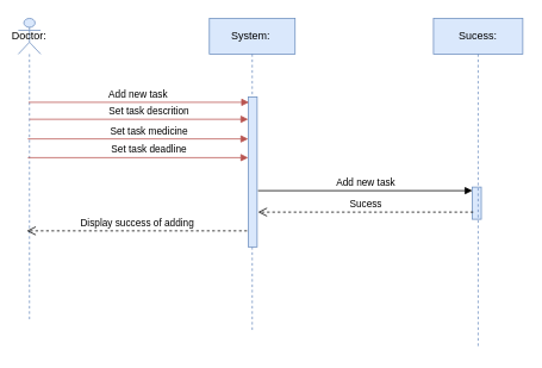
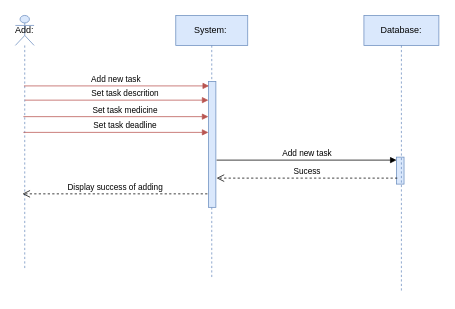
- <mxCell id="2" value="Doctor:" style="shape=umlLifeline;perimeter=lifelinePerimeter;whiteSpace=wrap;html=1;container=1;dropTarget=0;collapsible=0;recursiveResize=0;outlineConnect=0;portConstraint=eastwest;newEdgeStyle={&quot;curved&quot;:0,&quot;rounded&quot;:0};participant=umlActor;fillColor=#dae8fc;strokeColor=#6c8ebf;" parent="1" vertex="1"><mxGeometry x="20" y="20" width="25" height="340" as="geometry" /></mxCell>
+ <mxCell id="2" value="Add:" style="shape=umlLifeline;perimeter=lifelinePerimeter;whiteSpace=wrap;html=1;container=1;dropTarget=0;collapsible=0;recursiveResize=0;outlineConnect=0;portConstraint=eastwest;newEdgeStyle={&quot;curved&quot;:0,&quot;rounded&quot;:0};participant=umlActor;fillColor=#dae8fc;strokeColor=#6c8ebf;" parent="1" vertex="1"><mxGeometry x="20" y="20" width="25" height="340" as="geometry" /></mxCell>
- <mxCell id="11" value="Sucess:" style="shape=umlLifeline;perimeter=lifelinePerimeter;whiteSpace=wrap;html=1;container=1;dropTarget=0;collapsible=0;recursiveResize=0;outlineConnect=0;portConstraint=eastwest;newEdgeStyle={&quot;curved&quot;:0,&quot;rounded&quot;:0};fillColor=#dae8fc;strokeColor=#6c8ebf;" parent="1" vertex="1"><mxGeometry x="485" y="20" width="100" height="370" as="geometry" /></mxCell>
+ <mxCell id="11" value="Database:" style="shape=umlLifeline;perimeter=lifelinePerimeter;whiteSpace=wrap;html=1;container=1;dropTarget=0;collapsible=0;recursiveResize=0;outlineConnect=0;portConstraint=eastwest;newEdgeStyle={&quot;curved&quot;:0,&quot;rounded&quot;:0};fillColor=#dae8fc;strokeColor=#6c8ebf;" parent="1" vertex="1"><mxGeometry x="485" y="20" width="100" height="370" as="geometry" /></mxCell>
